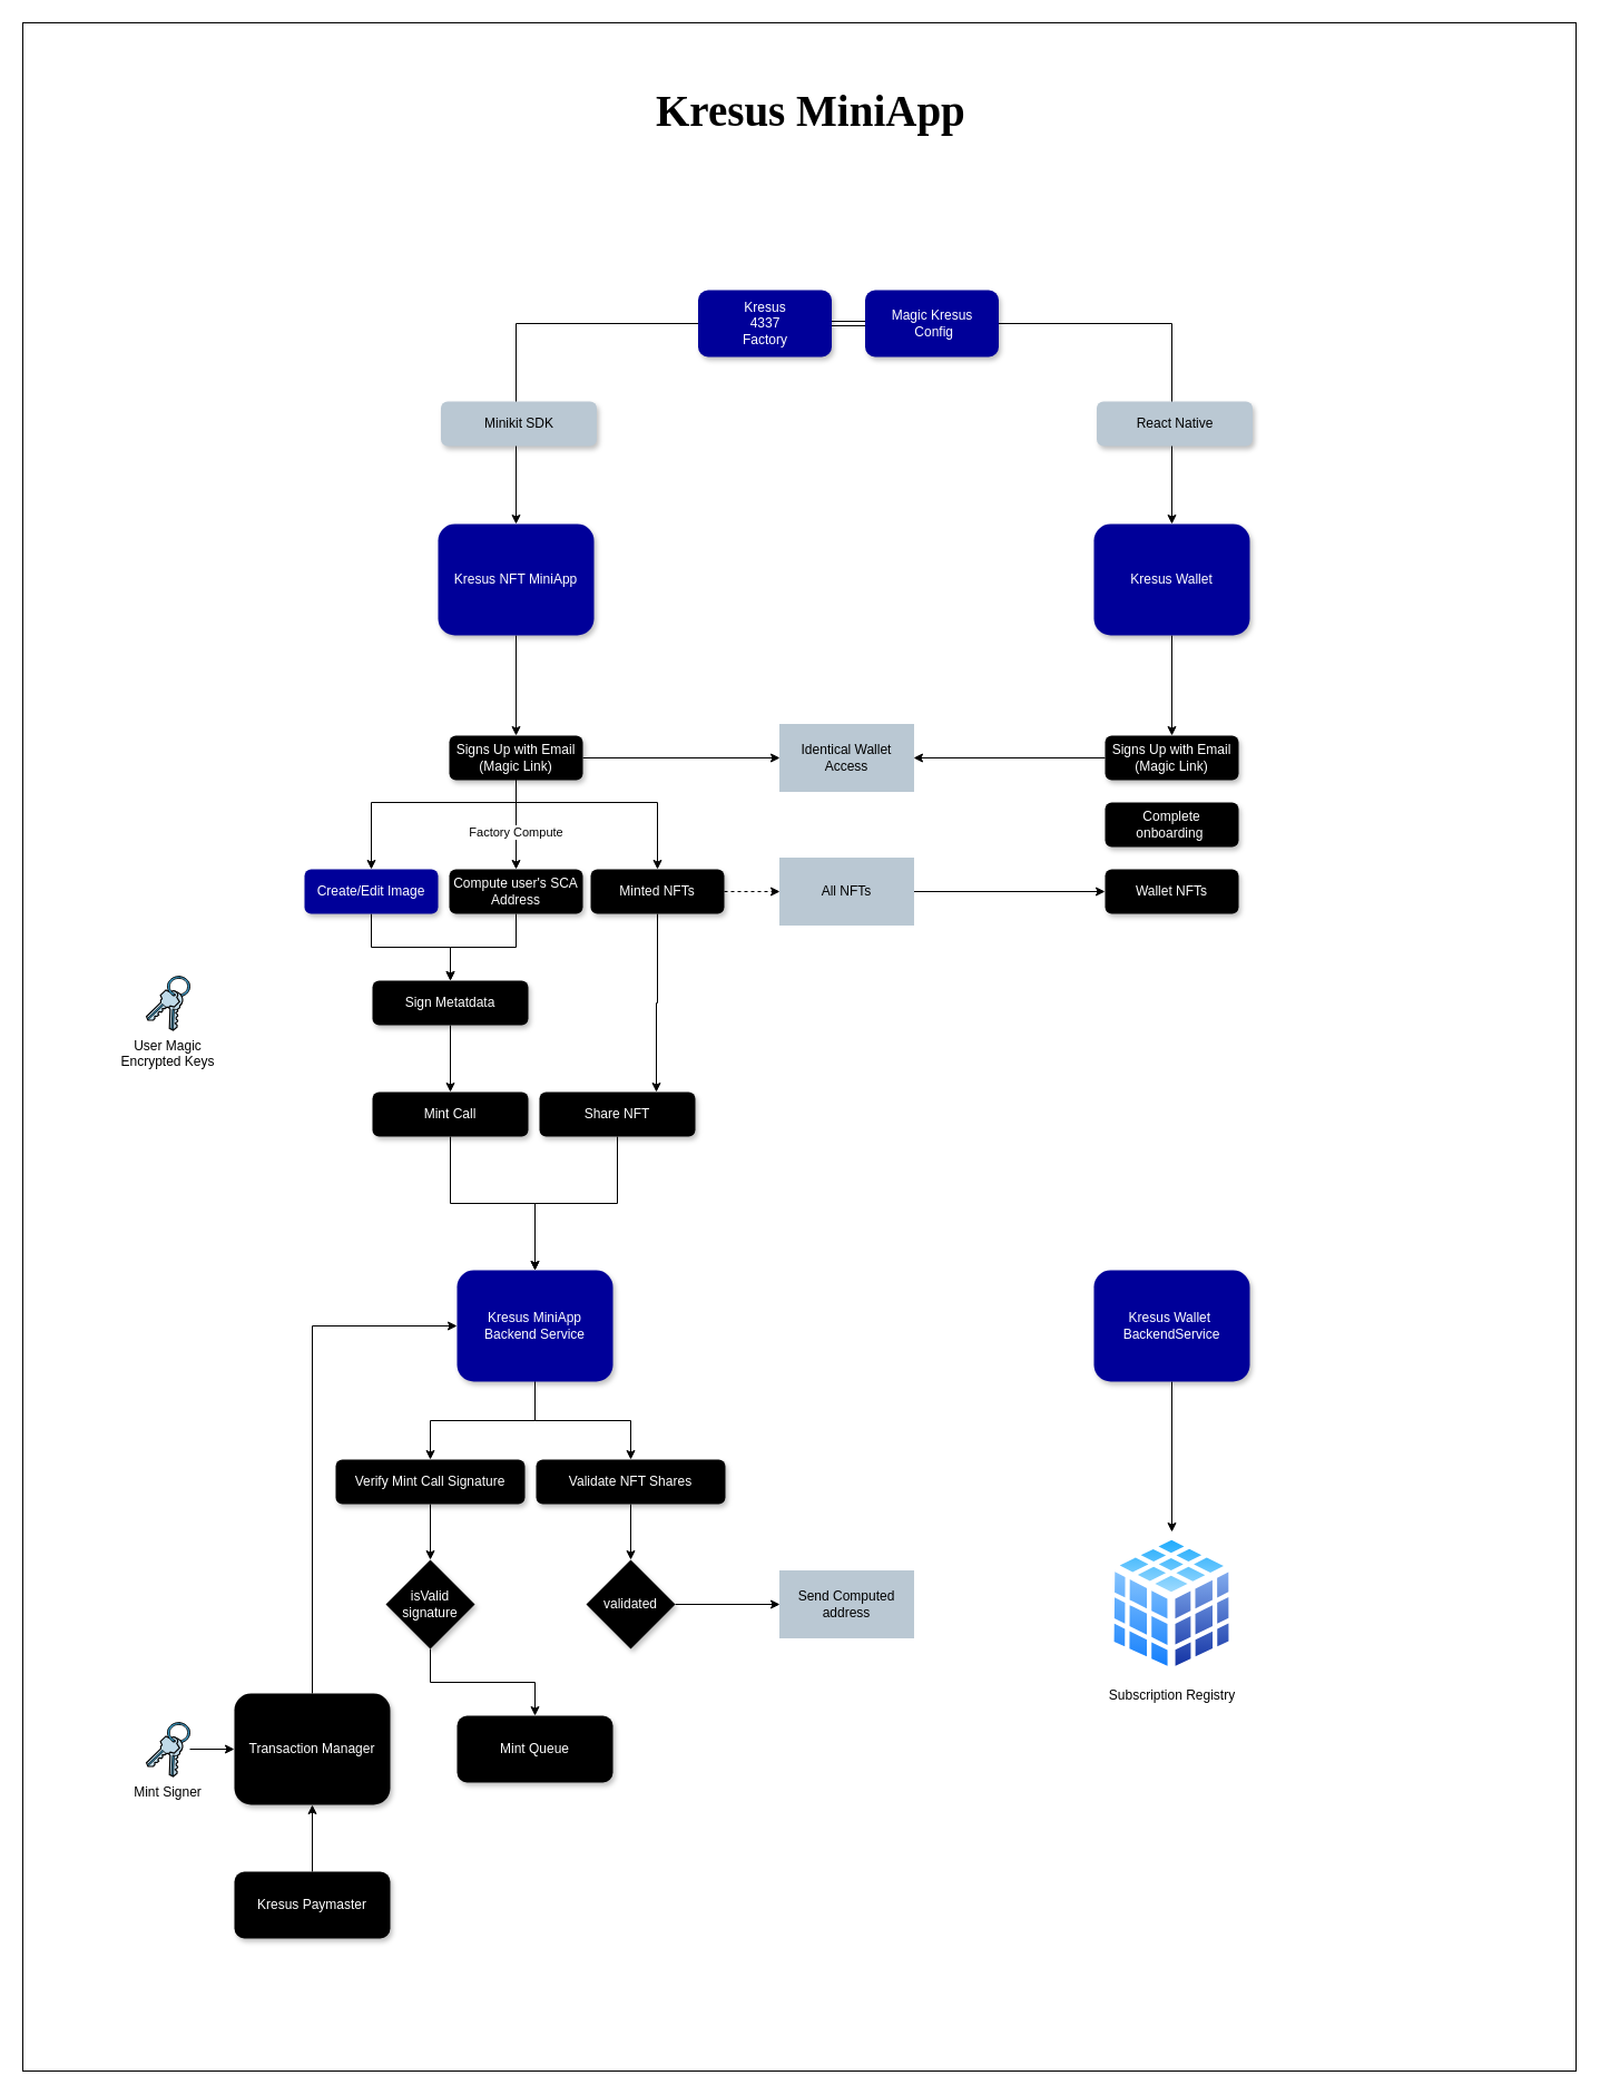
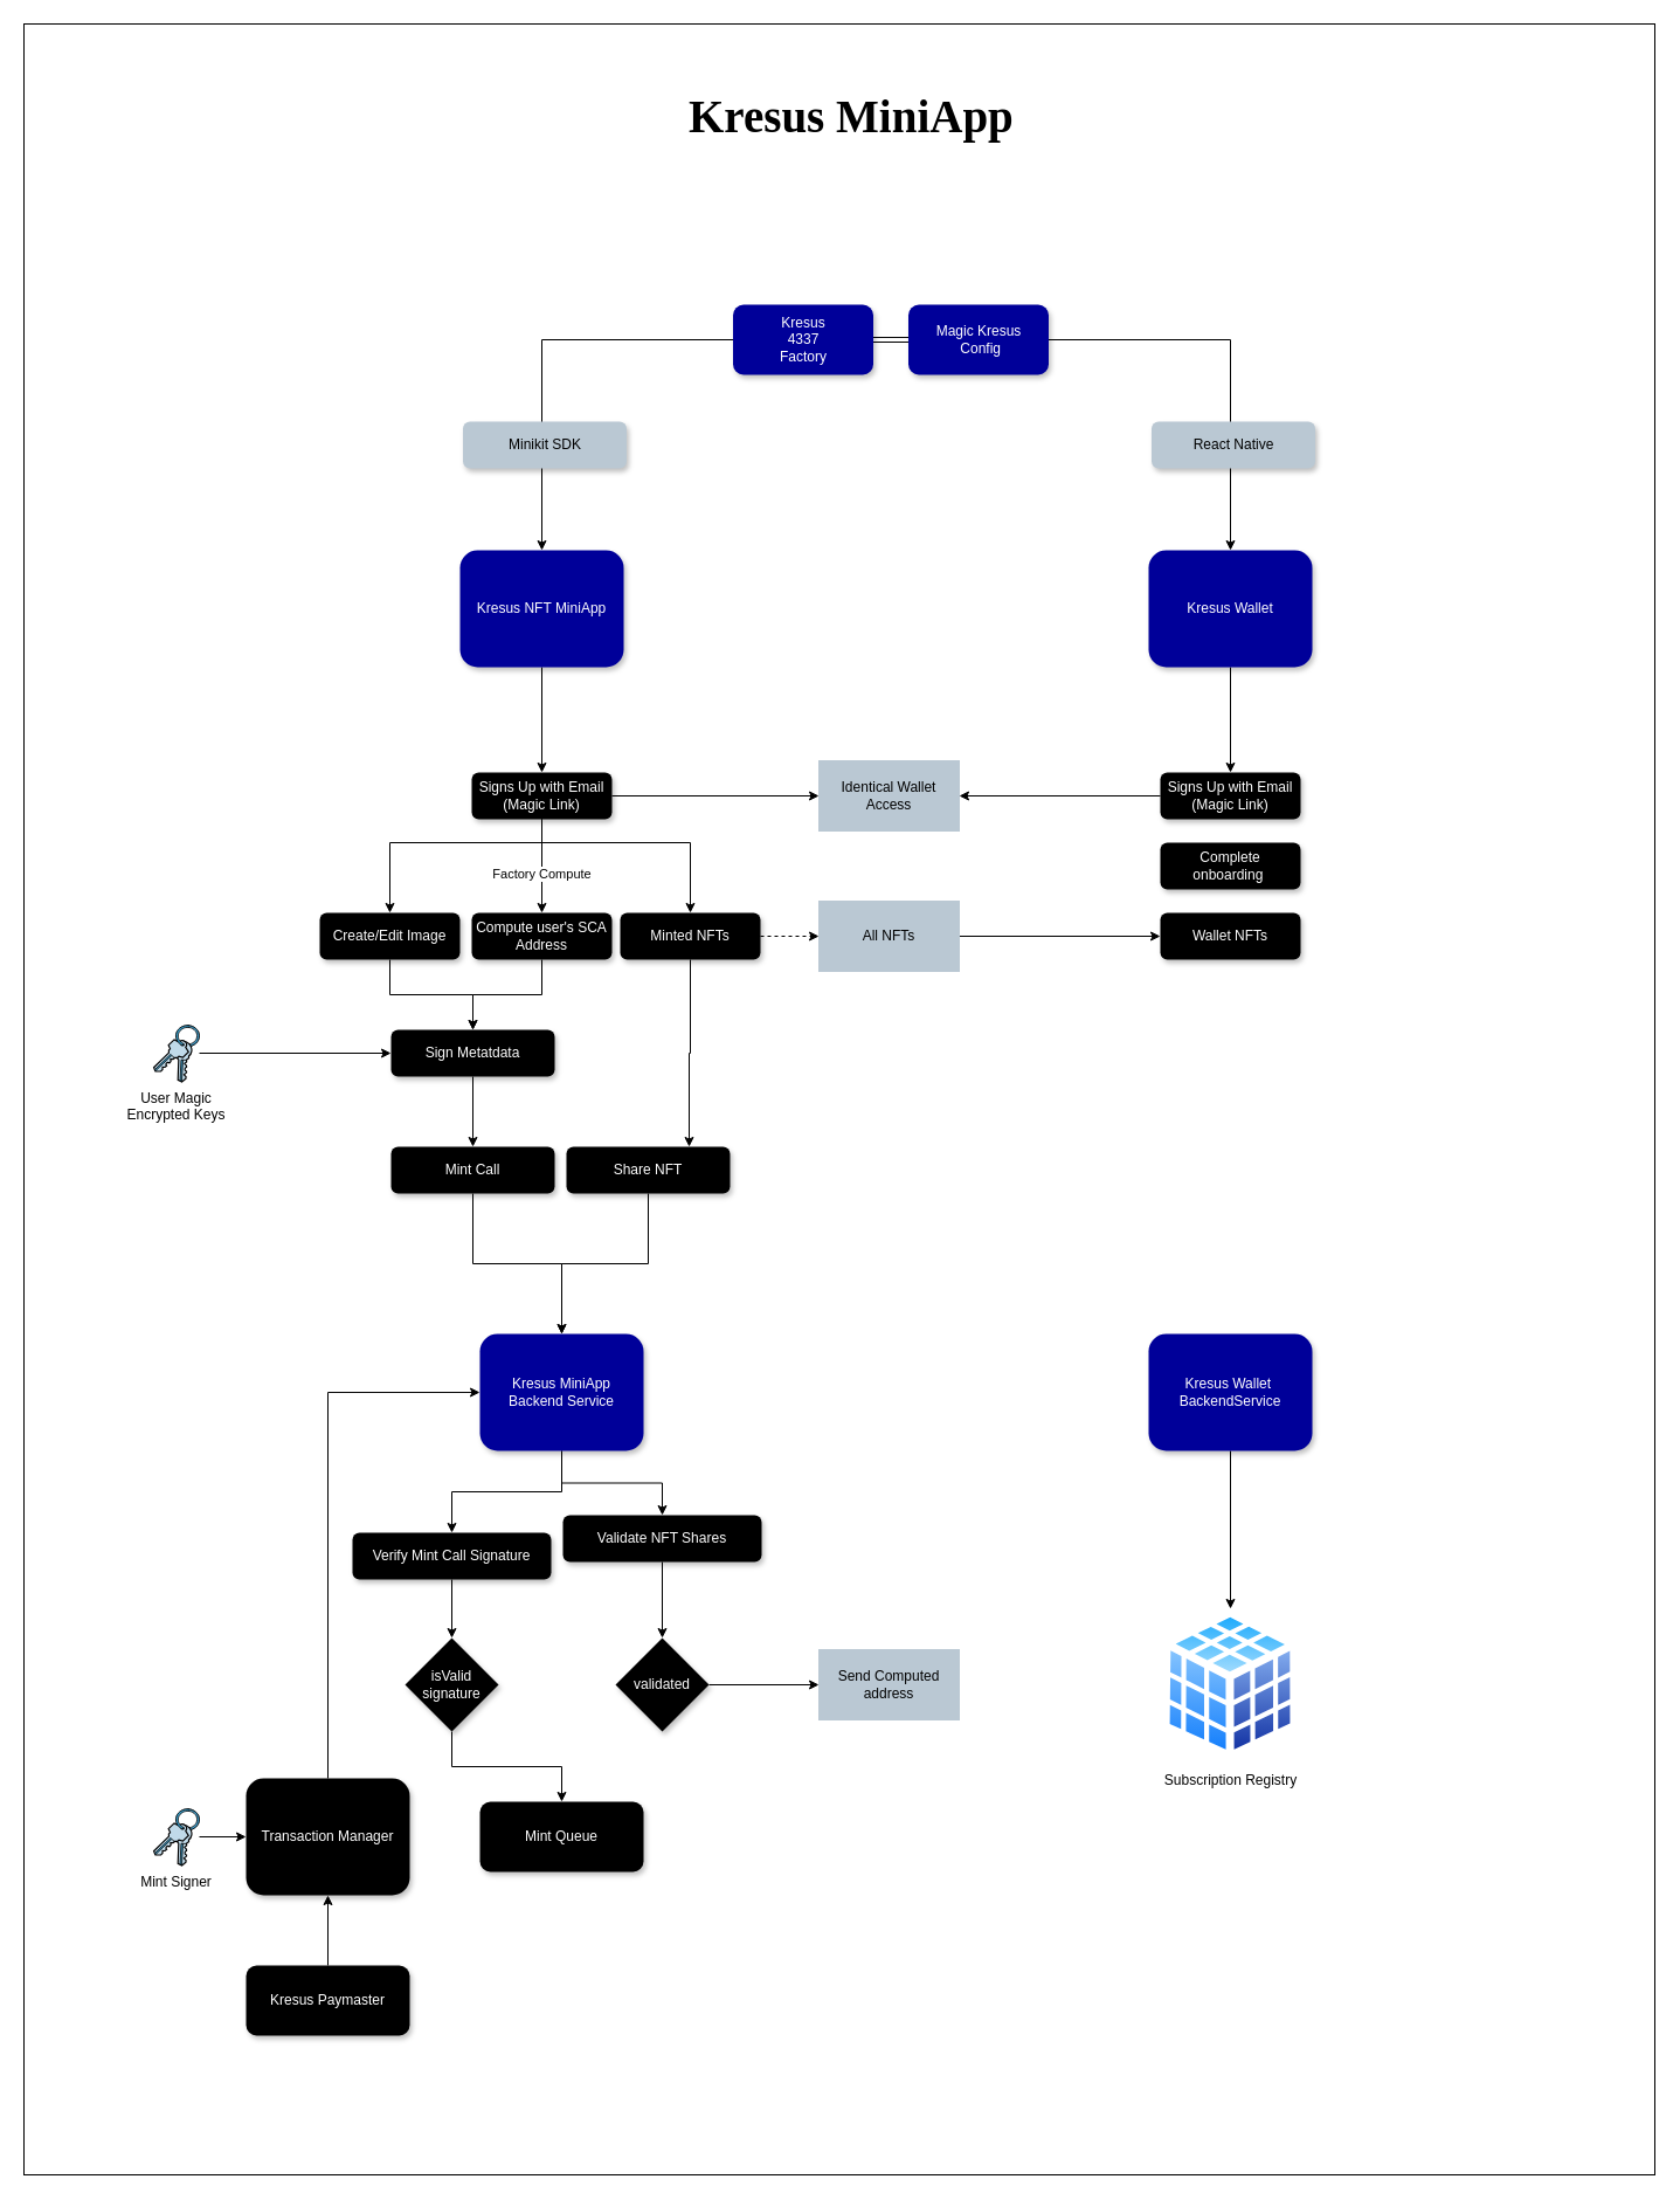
- <mxCell id="12" value="Create/Edit Image" style="rounded=1;whiteSpace=wrap;html=1;fillColor=#000099;fontColor=#FFFFFF;strokeColor=none;shadow=1;" vertex="1" parent="1"><mxGeometry x="273" y="780" width="120" height="40" as="geometry" /></mxCell>
+ <mxCell id="12" value="Create/Edit Image" style="rounded=1;whiteSpace=wrap;html=1;fillColor=#000000;fontColor=#FFFFFF;strokeColor=none;shadow=1;" vertex="1" parent="1"><mxGeometry x="273" y="780" width="120" height="40" as="geometry" /></mxCell>
+ <mxCell id="25" style="edgeStyle=orthogonalEdgeStyle;rounded=0;orthogonalLoop=1;jettySize=auto;html=1;" edge="1" parent="1" source="26" target="24"><mxGeometry relative="1" as="geometry" /></mxCell>
- <mxCell id="44" value="Validate NFT Shares" style="rounded=1;whiteSpace=wrap;html=1;gradientColor=none;fillColor=#000000;fontColor=#FFFFFF;shadow=1;strokeColor=none;" vertex="1" parent="1"><mxGeometry x="481" y="1310" width="170" height="40" as="geometry" /></mxCell>
+ <mxCell id="44" value="Validate NFT Shares" style="rounded=1;whiteSpace=wrap;html=1;gradientColor=none;fillColor=#000000;fontColor=#FFFFFF;shadow=1;strokeColor=none;" vertex="1" parent="1"><mxGeometry x="481" y="1295" width="170" height="40" as="geometry" /></mxCell>
